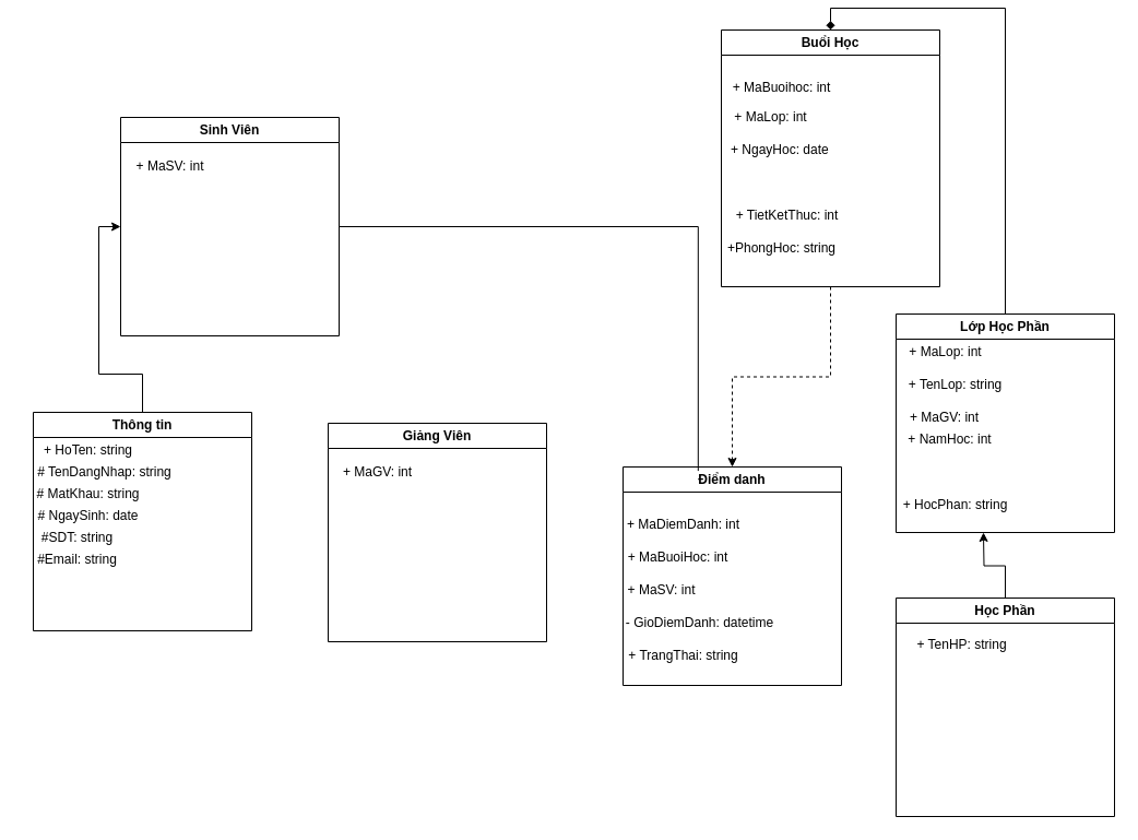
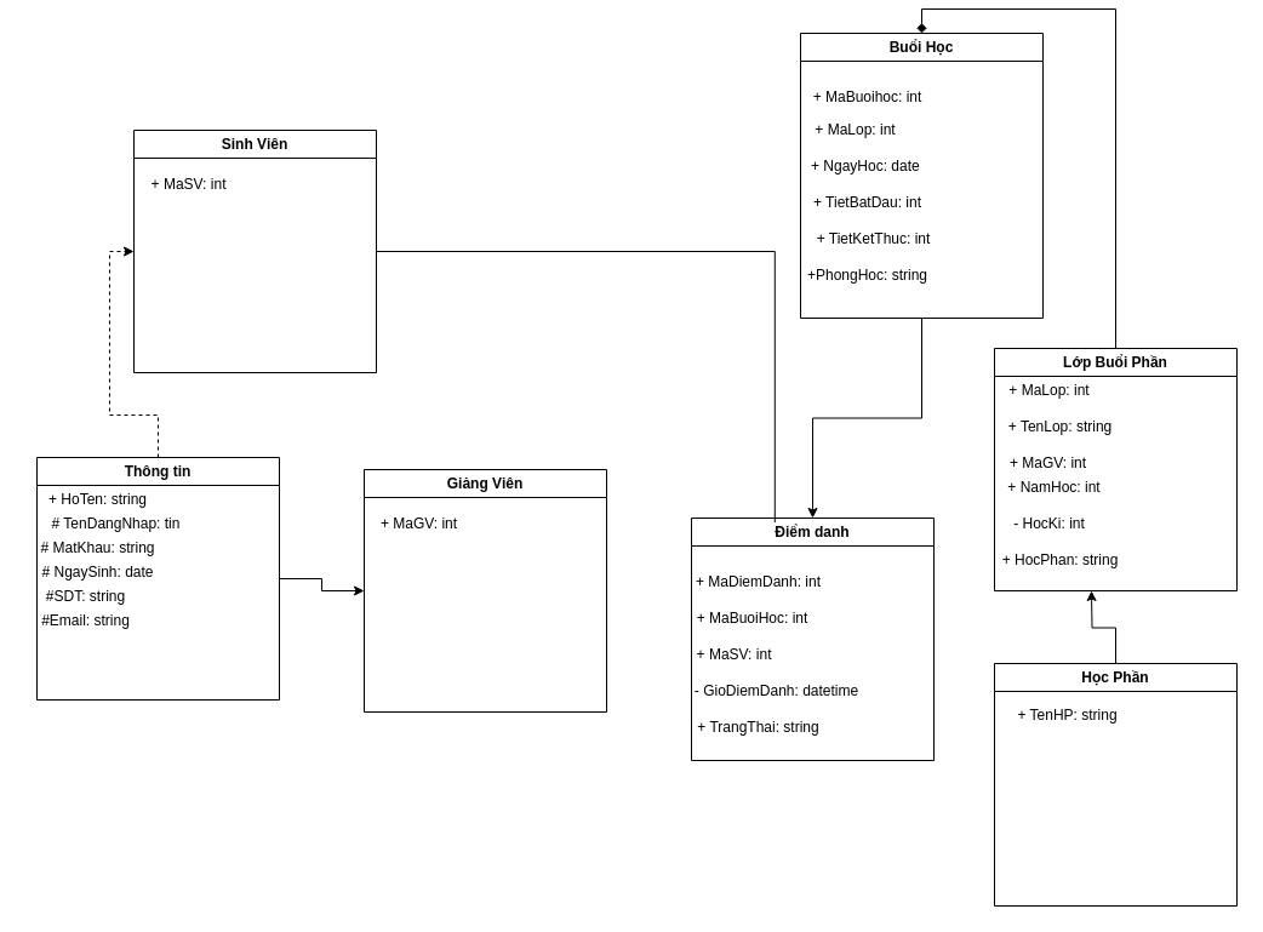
+ <mxCell id="31" value="+ TietBatDau: int" style="text;html=1;align=center;verticalAlign=middle;resizable=0;points=[];autosize=1;strokeColor=none;fillColor=none;" vertex="1" parent="27"><mxGeometry y="125" width="110" height="30" as="geometry" /></mxCell>
- <mxCell id="19" value="Lớp Học Phần" style="swimlane;whiteSpace=wrap;html=1;" vertex="1" parent="1"><mxGeometry x="820" y="280" width="200" height="200" as="geometry" /></mxCell>
+ <mxCell id="19" value="Lớp Buổi Phần" style="swimlane;whiteSpace=wrap;html=1;" vertex="1" parent="1"><mxGeometry x="820" y="280" width="200" height="200" as="geometry" /></mxCell>
- <mxCell id="2" style="edgeStyle=orthogonalEdgeStyle;rounded=0;orthogonalLoop=1;jettySize=auto;html=1;entryX=0;entryY=0.5;entryDx=0;entryDy=0;" edge="1" parent="1" source="4" target="11"><mxGeometry relative="1" as="geometry" /></mxCell>
+ <mxCell id="2" style="edgeStyle=orthogonalEdgeStyle;rounded=0;orthogonalLoop=1;jettySize=auto;html=1;entryX=0;entryY=0.5;entryDx=0;entryDy=0;dashed=1;" edge="1" parent="1" source="4" target="11"><mxGeometry relative="1" as="geometry" /></mxCell>
- <mxCell id="26" style="edgeStyle=orthogonalEdgeStyle;rounded=0;orthogonalLoop=1;jettySize=auto;html=1;dashed=1;" edge="1" parent="1" source="27" target="34"><mxGeometry relative="1" as="geometry" /></mxCell>
+ <mxCell id="26" style="edgeStyle=orthogonalEdgeStyle;rounded=0;orthogonalLoop=1;jettySize=auto;html=1;" edge="1" parent="1" source="27" target="34"><mxGeometry relative="1" as="geometry" /></mxCell>
- <mxCell id="6" value="# TenDangNhap: string" style="text;html=1;align=center;verticalAlign=middle;resizable=0;points=[];autosize=1;strokeColor=none;fillColor=none;" vertex="1" parent="4"><mxGeometry x="-10" y="40" width="150" height="30" as="geometry" /></mxCell>
+ <mxCell id="6" value="# TenDangNhap: tin" style="text;html=1;align=center;verticalAlign=middle;resizable=0;points=[];autosize=1;strokeColor=none;fillColor=none;" vertex="1" parent="4"><mxGeometry x="-10" y="40" width="150" height="30" as="geometry" /></mxCell>
+ <mxCell id="23" value="- HocKi: int" style="text;html=1;align=center;verticalAlign=middle;resizable=0;points=[];autosize=1;strokeColor=none;fillColor=none;" vertex="1" parent="19"><mxGeometry x="5" y="130" width="80" height="30" as="geometry" /></mxCell>
+ <mxCell id="3" style="edgeStyle=orthogonalEdgeStyle;rounded=0;orthogonalLoop=1;jettySize=auto;html=1;" edge="1" parent="1" source="4" target="13"><mxGeometry relative="1" as="geometry" /></mxCell>
